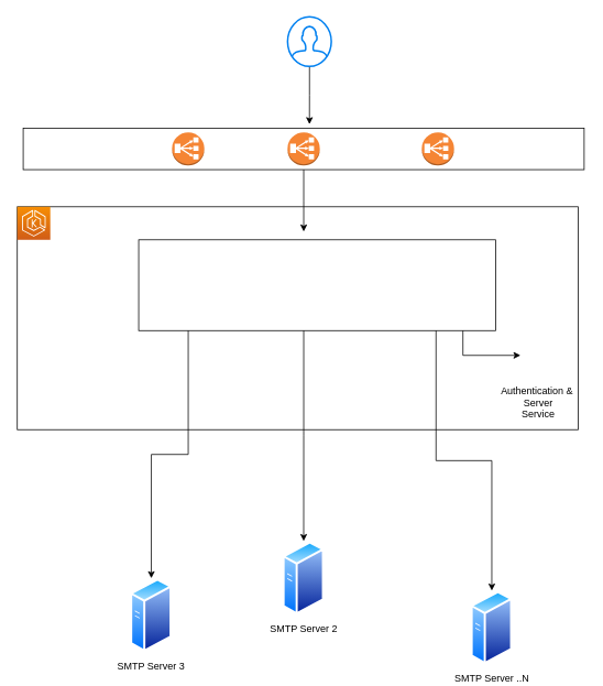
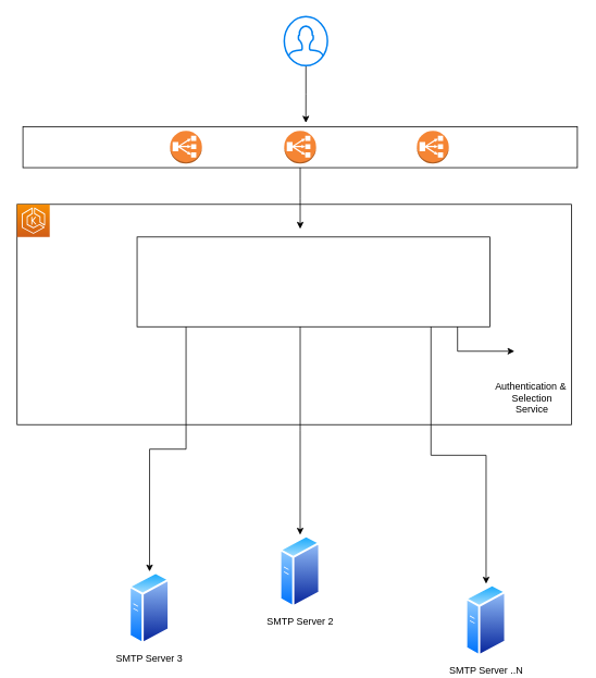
- <mxCell id="14" value="Authentication &amp; &#10;Server&#10;Service" style="shape=image;verticalLabelPosition=bottom;labelBackgroundColor=#ffffff;verticalAlign=top;aspect=fixed;imageAspect=0;image=https://i.pinimg.com/originals/12/5c/e0/125ce0baff3271761ca61843eccf7985.jpg;" vertex="1" parent="1"><mxGeometry x="630" y="400" width="43.85" height="60" as="geometry" /></mxCell>
+ <mxCell id="14" value="Authentication &amp; &#10;Selection&#10;Service" style="shape=image;verticalLabelPosition=bottom;labelBackgroundColor=#ffffff;verticalAlign=top;aspect=fixed;imageAspect=0;image=https://i.pinimg.com/originals/12/5c/e0/125ce0baff3271761ca61843eccf7985.jpg;" vertex="1" parent="1"><mxGeometry x="630" y="400" width="43.85" height="60" as="geometry" /></mxCell>
